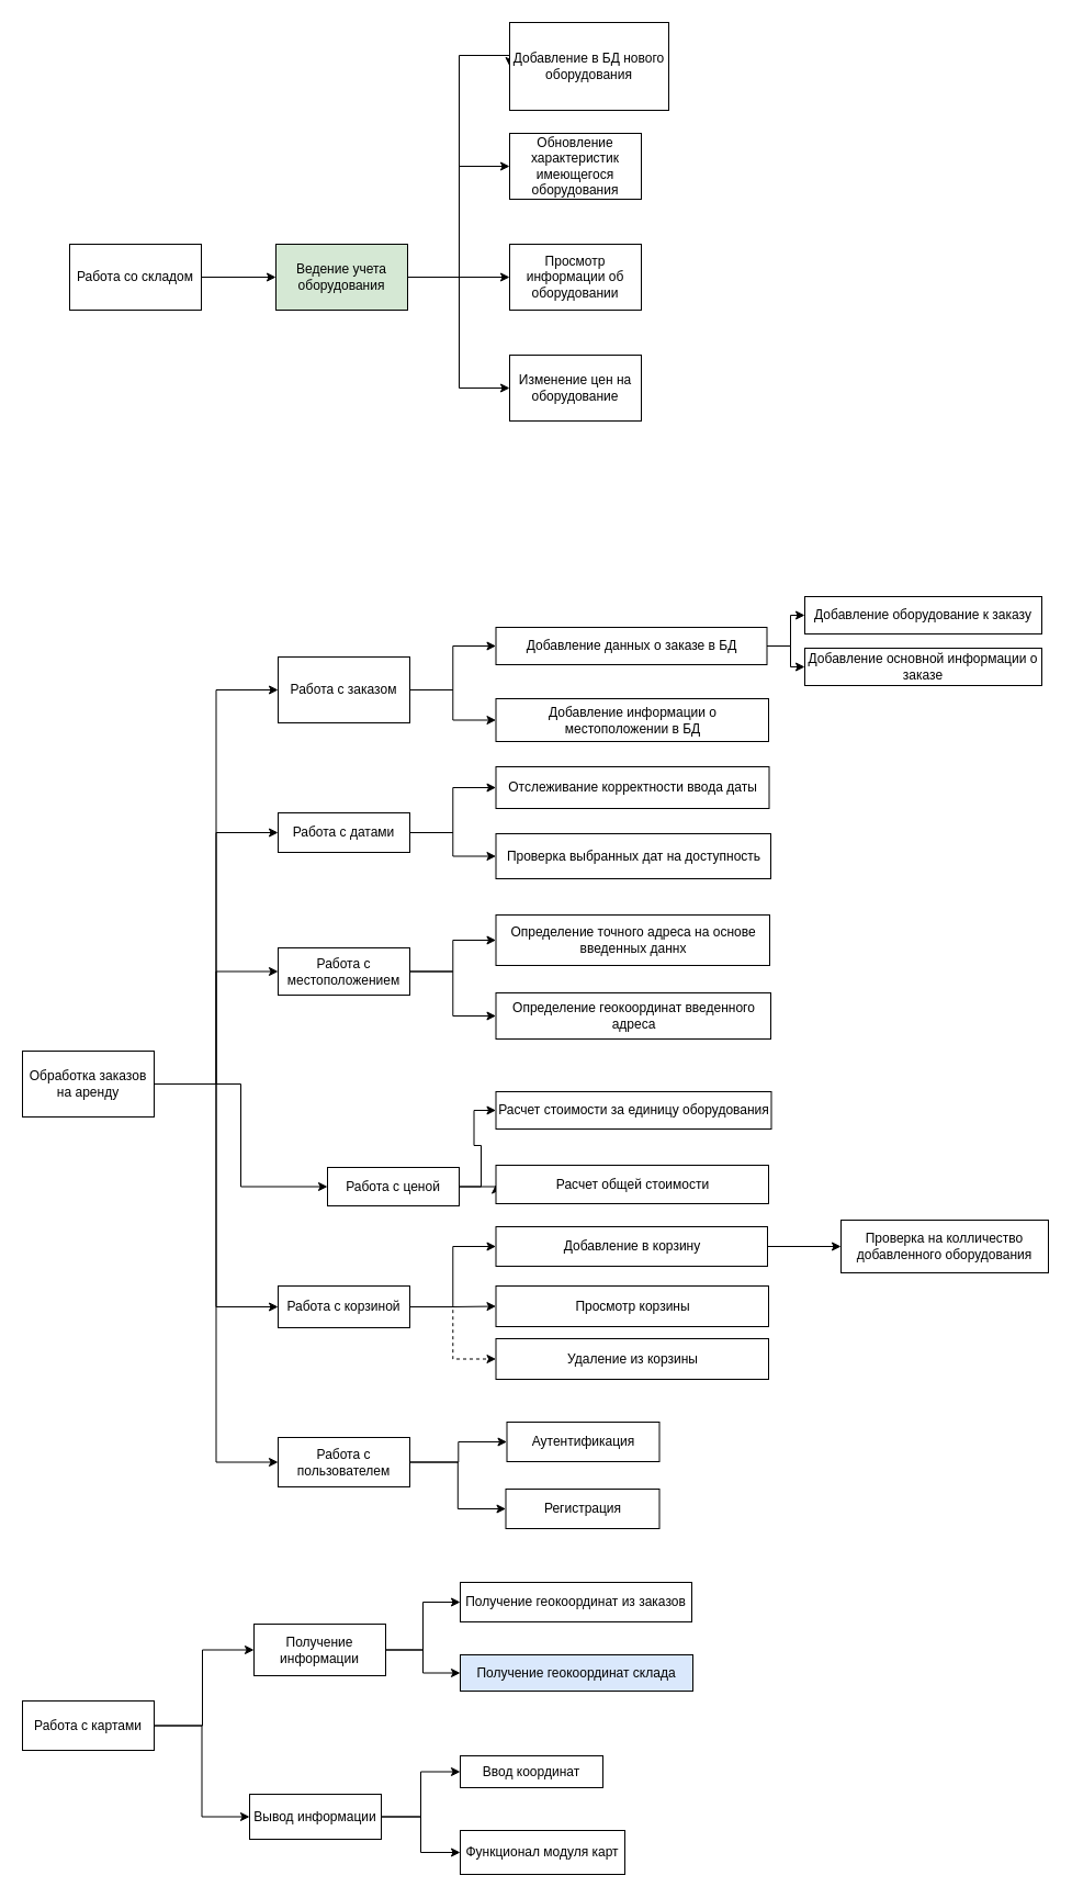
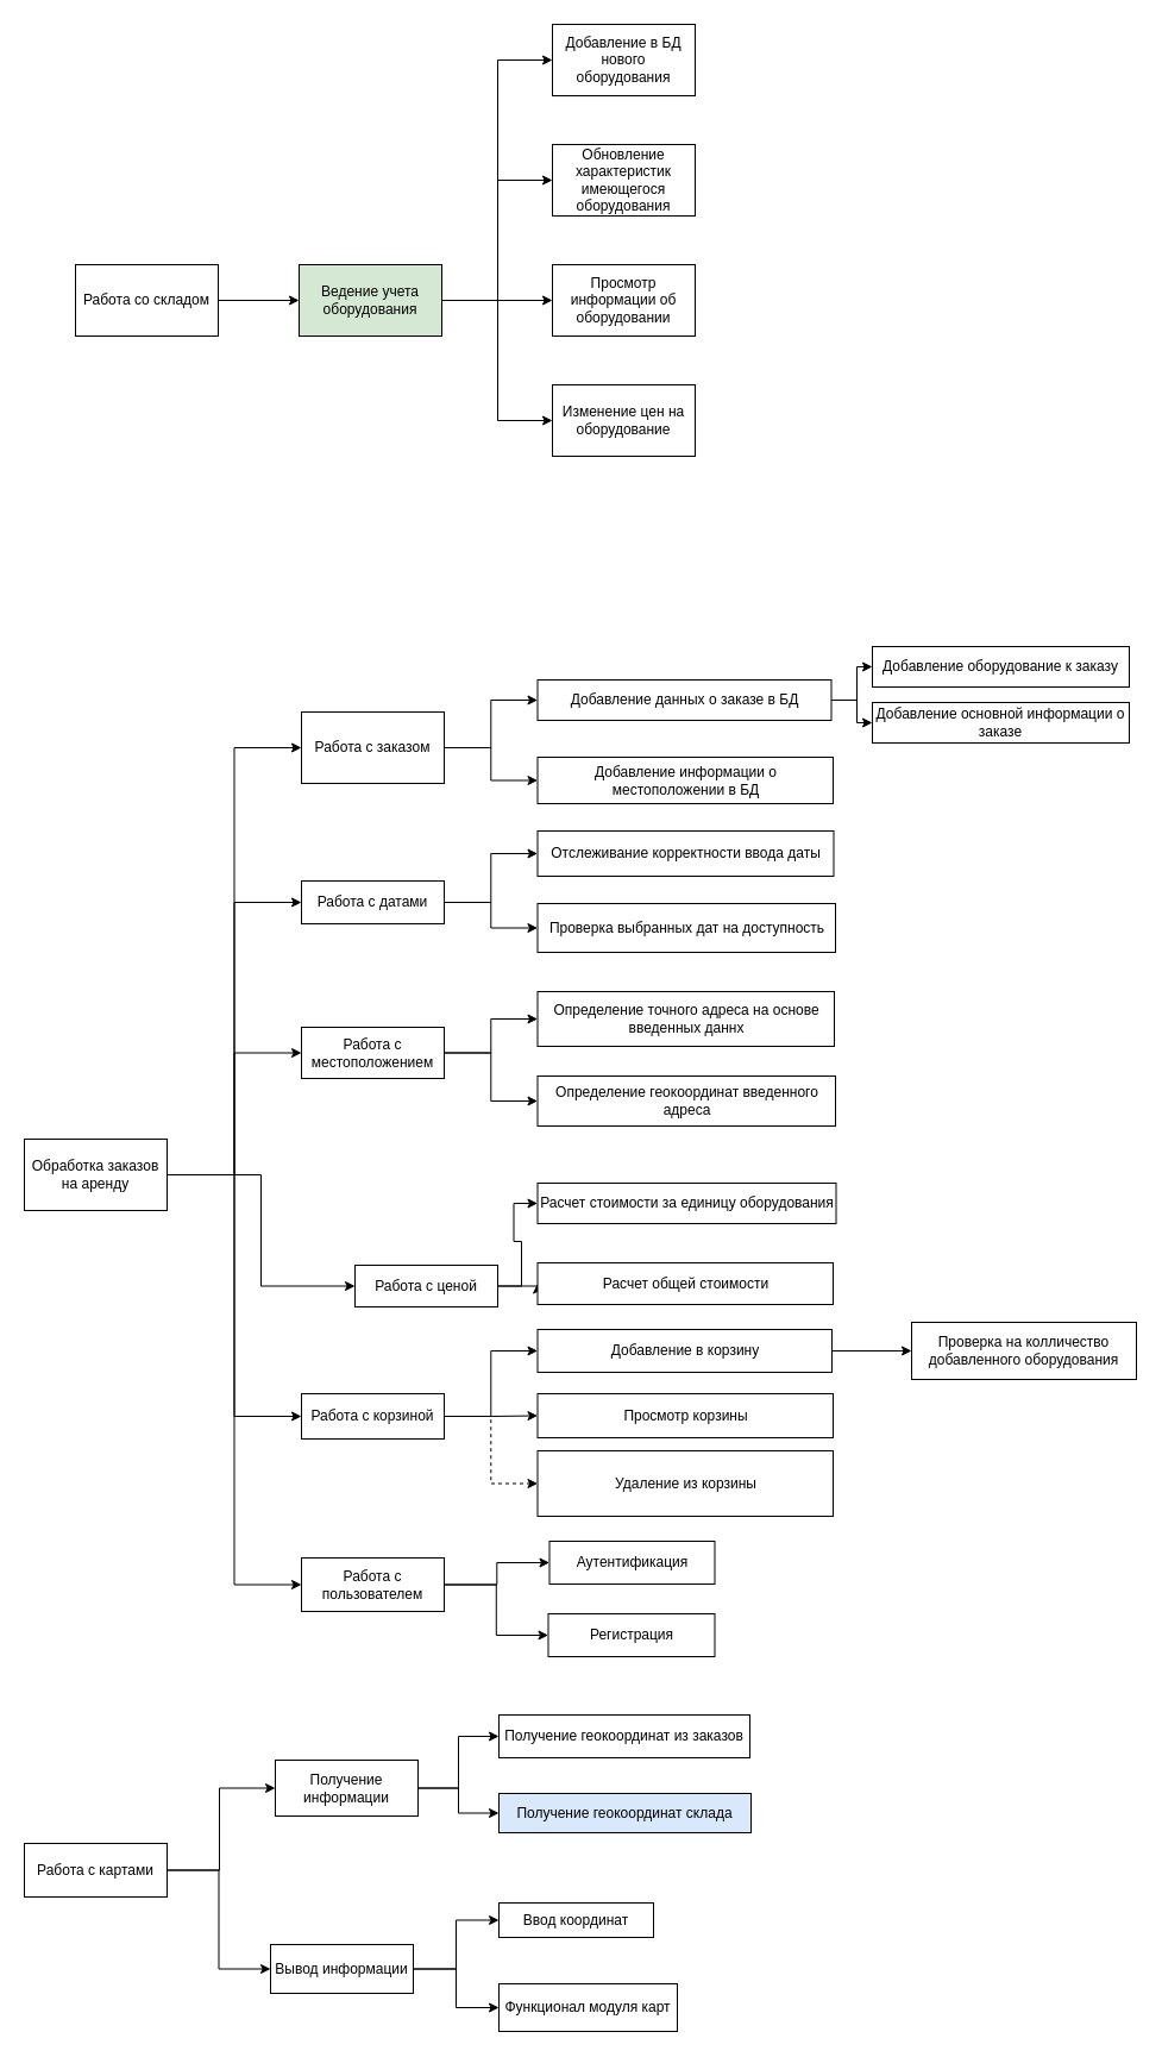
- <mxCell id="9" value="Добавление в БД нового оборудования" style="rounded=0;whiteSpace=wrap;html=1;" vertex="1" parent="1"><mxGeometry x="464" y="20" width="145" height="80" as="geometry" /></mxCell>
+ <mxCell id="9" value="Добавление в БД нового оборудования" style="rounded=0;whiteSpace=wrap;html=1;" vertex="1" parent="1"><mxGeometry x="464" y="20" width="120" height="60" as="geometry" /></mxCell>
- <mxCell id="48" value="Удаление из корзины" style="rounded=0;whiteSpace=wrap;html=1;" vertex="1" parent="1"><mxGeometry x="451.5" y="1219" width="248.5" height="37" as="geometry" /></mxCell>
+ <mxCell id="48" value="Удаление из корзины" style="rounded=0;whiteSpace=wrap;html=1;" vertex="1" parent="1"><mxGeometry x="451.5" y="1219" width="248.5" height="55" as="geometry" /></mxCell>
